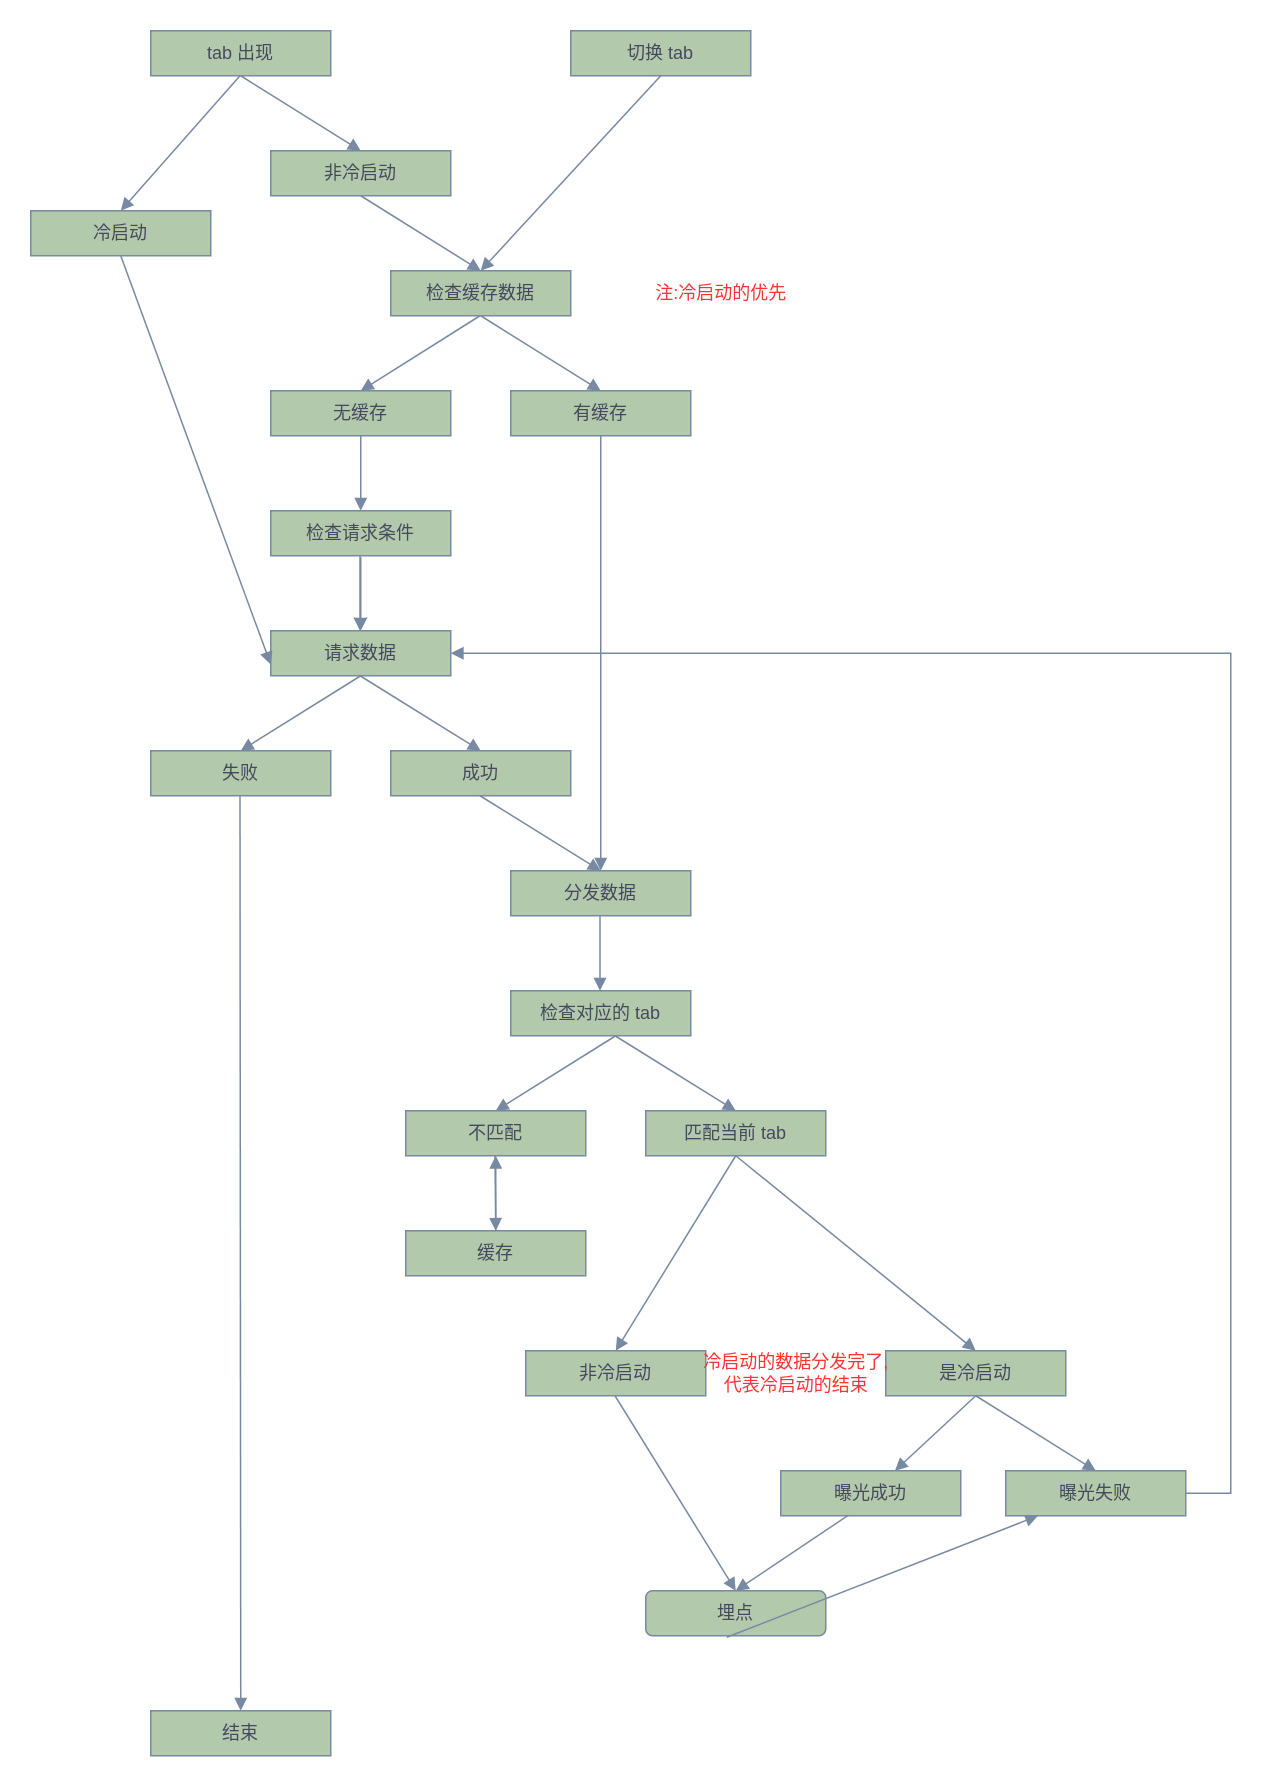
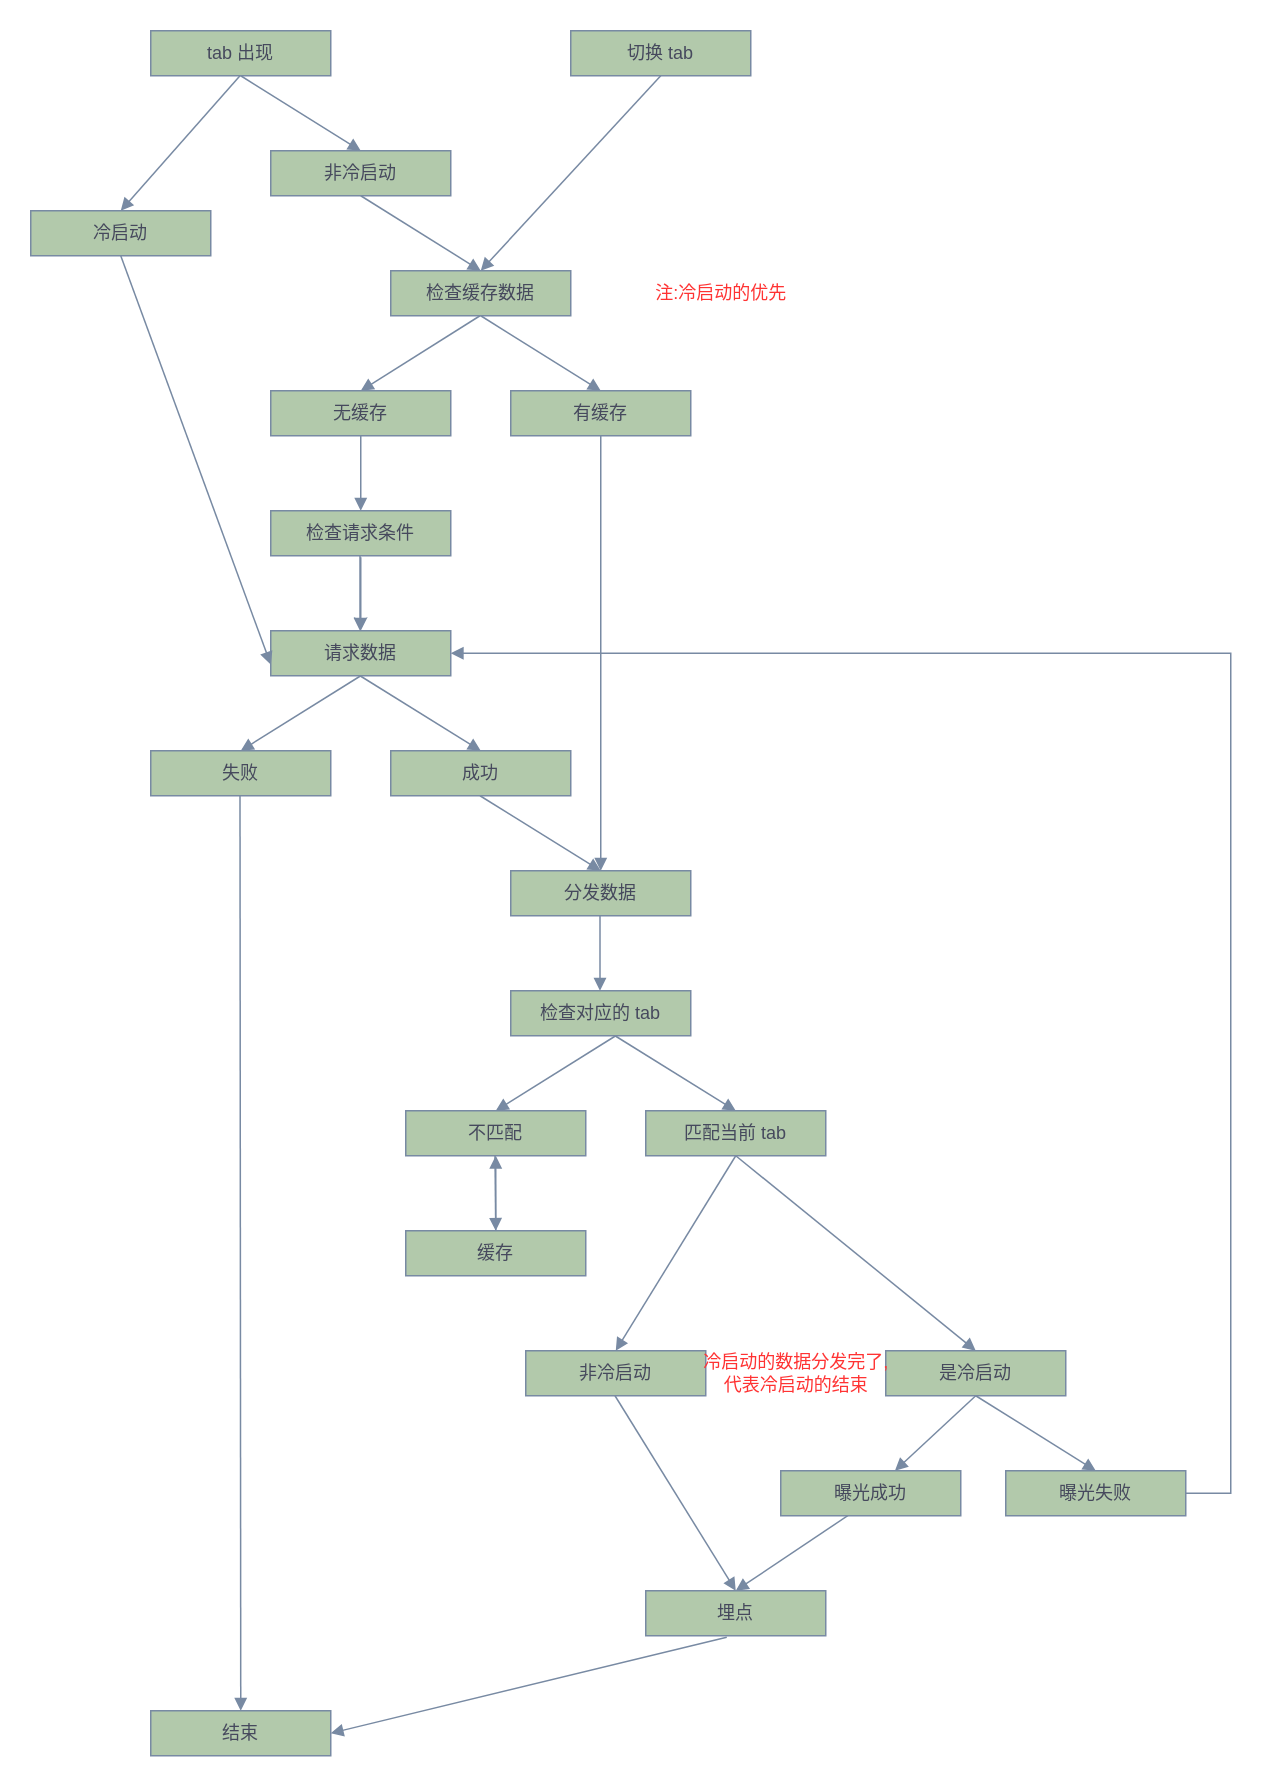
- <mxCell id="32" value="" style="html=1;verticalAlign=bottom;endArrow=block;rounded=0;sourcePerimeterSpacing=1;exitX=0.45;exitY=1.033;exitDx=0;exitDy=0;exitPerimeter=0;strokeColor=#788AA3;fontColor=#46495D;" edge="1" parent="1" source="31" target="45"><mxGeometry x="-0.227" y="-1" width="80" relative="1" as="geometry"><mxPoint x="489.5" y="930" as="sourcePoint" /><mxPoint x="489.5" y="1020" as="targetPoint" /><mxPoint as="offset" /></mxGeometry></mxCell>
+ <mxCell id="32" value="" style="html=1;verticalAlign=bottom;endArrow=block;rounded=0;sourcePerimeterSpacing=1;entryX=1;entryY=0.5;entryDx=0;entryDy=0;exitX=0.45;exitY=1.033;exitDx=0;exitDy=0;exitPerimeter=0;strokeColor=#788AA3;fontColor=#46495D;" edge="1" parent="1" source="31" target="30"><mxGeometry x="-0.227" y="-1" width="80" relative="1" as="geometry"><mxPoint x="489.5" y="930" as="sourcePoint" /><mxPoint x="489.5" y="1020" as="targetPoint" /><mxPoint as="offset" /></mxGeometry></mxCell>
- <mxCell id="31" value="埋点" style="whiteSpace=wrap;html=1;fillColor=#B2C9AB;strokeColor=#788AA3;fontColor=#46495D;rounded=1;" vertex="1" parent="1"><mxGeometry x="430" y="1060" width="120" height="30" as="geometry" /></mxCell>
+ <mxCell id="31" value="埋点" style="rounded=0;whiteSpace=wrap;html=1;fillColor=#B2C9AB;strokeColor=#788AA3;fontColor=#46495D;" vertex="1" parent="1"><mxGeometry x="430" y="1060" width="120" height="30" as="geometry" /></mxCell>
